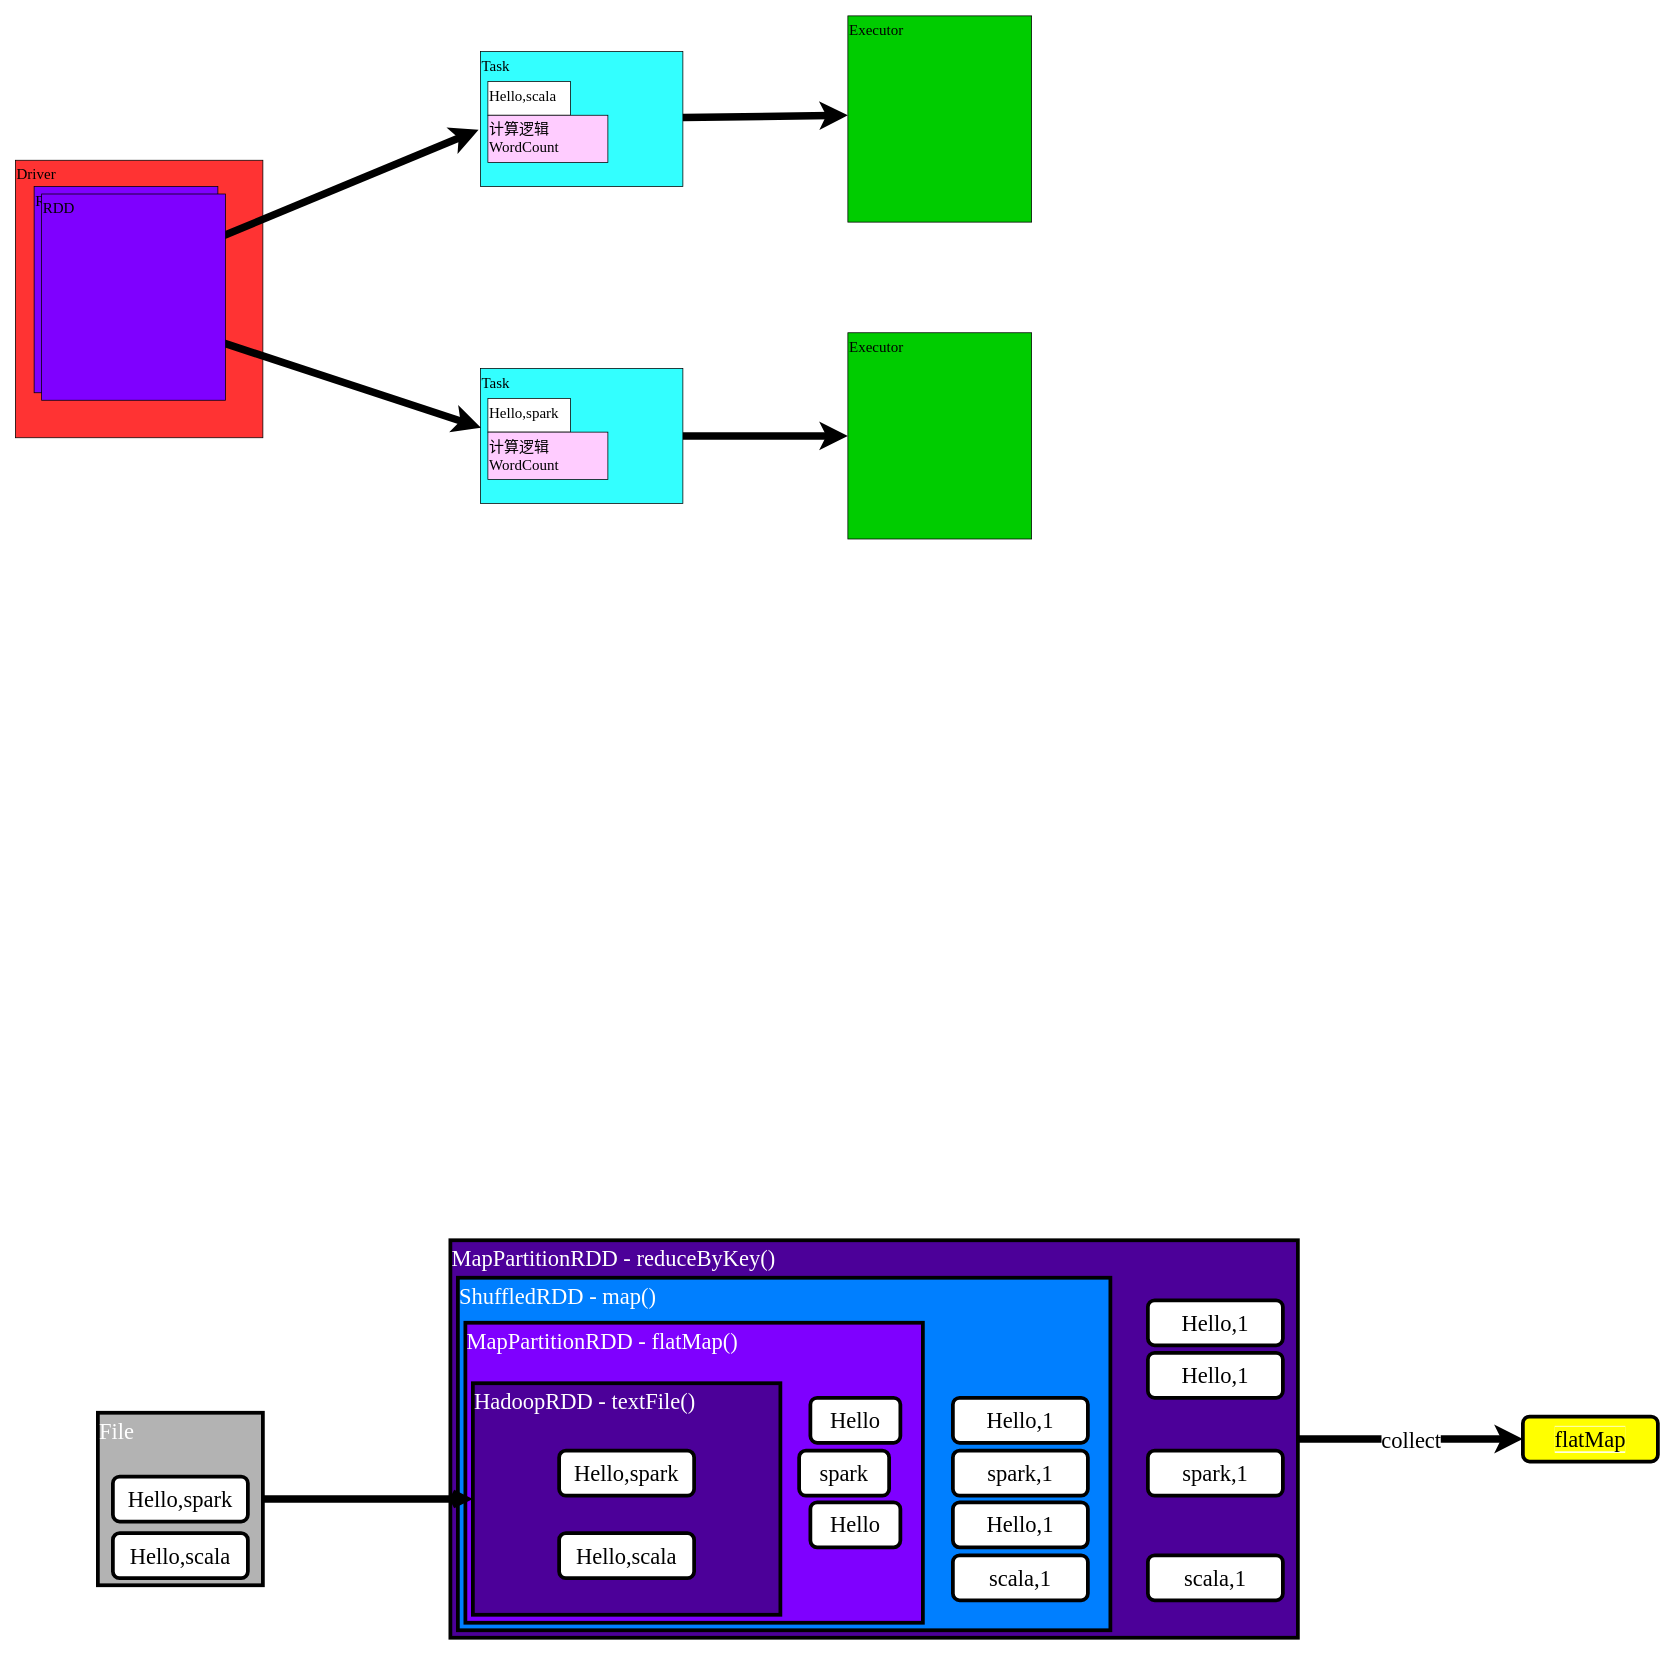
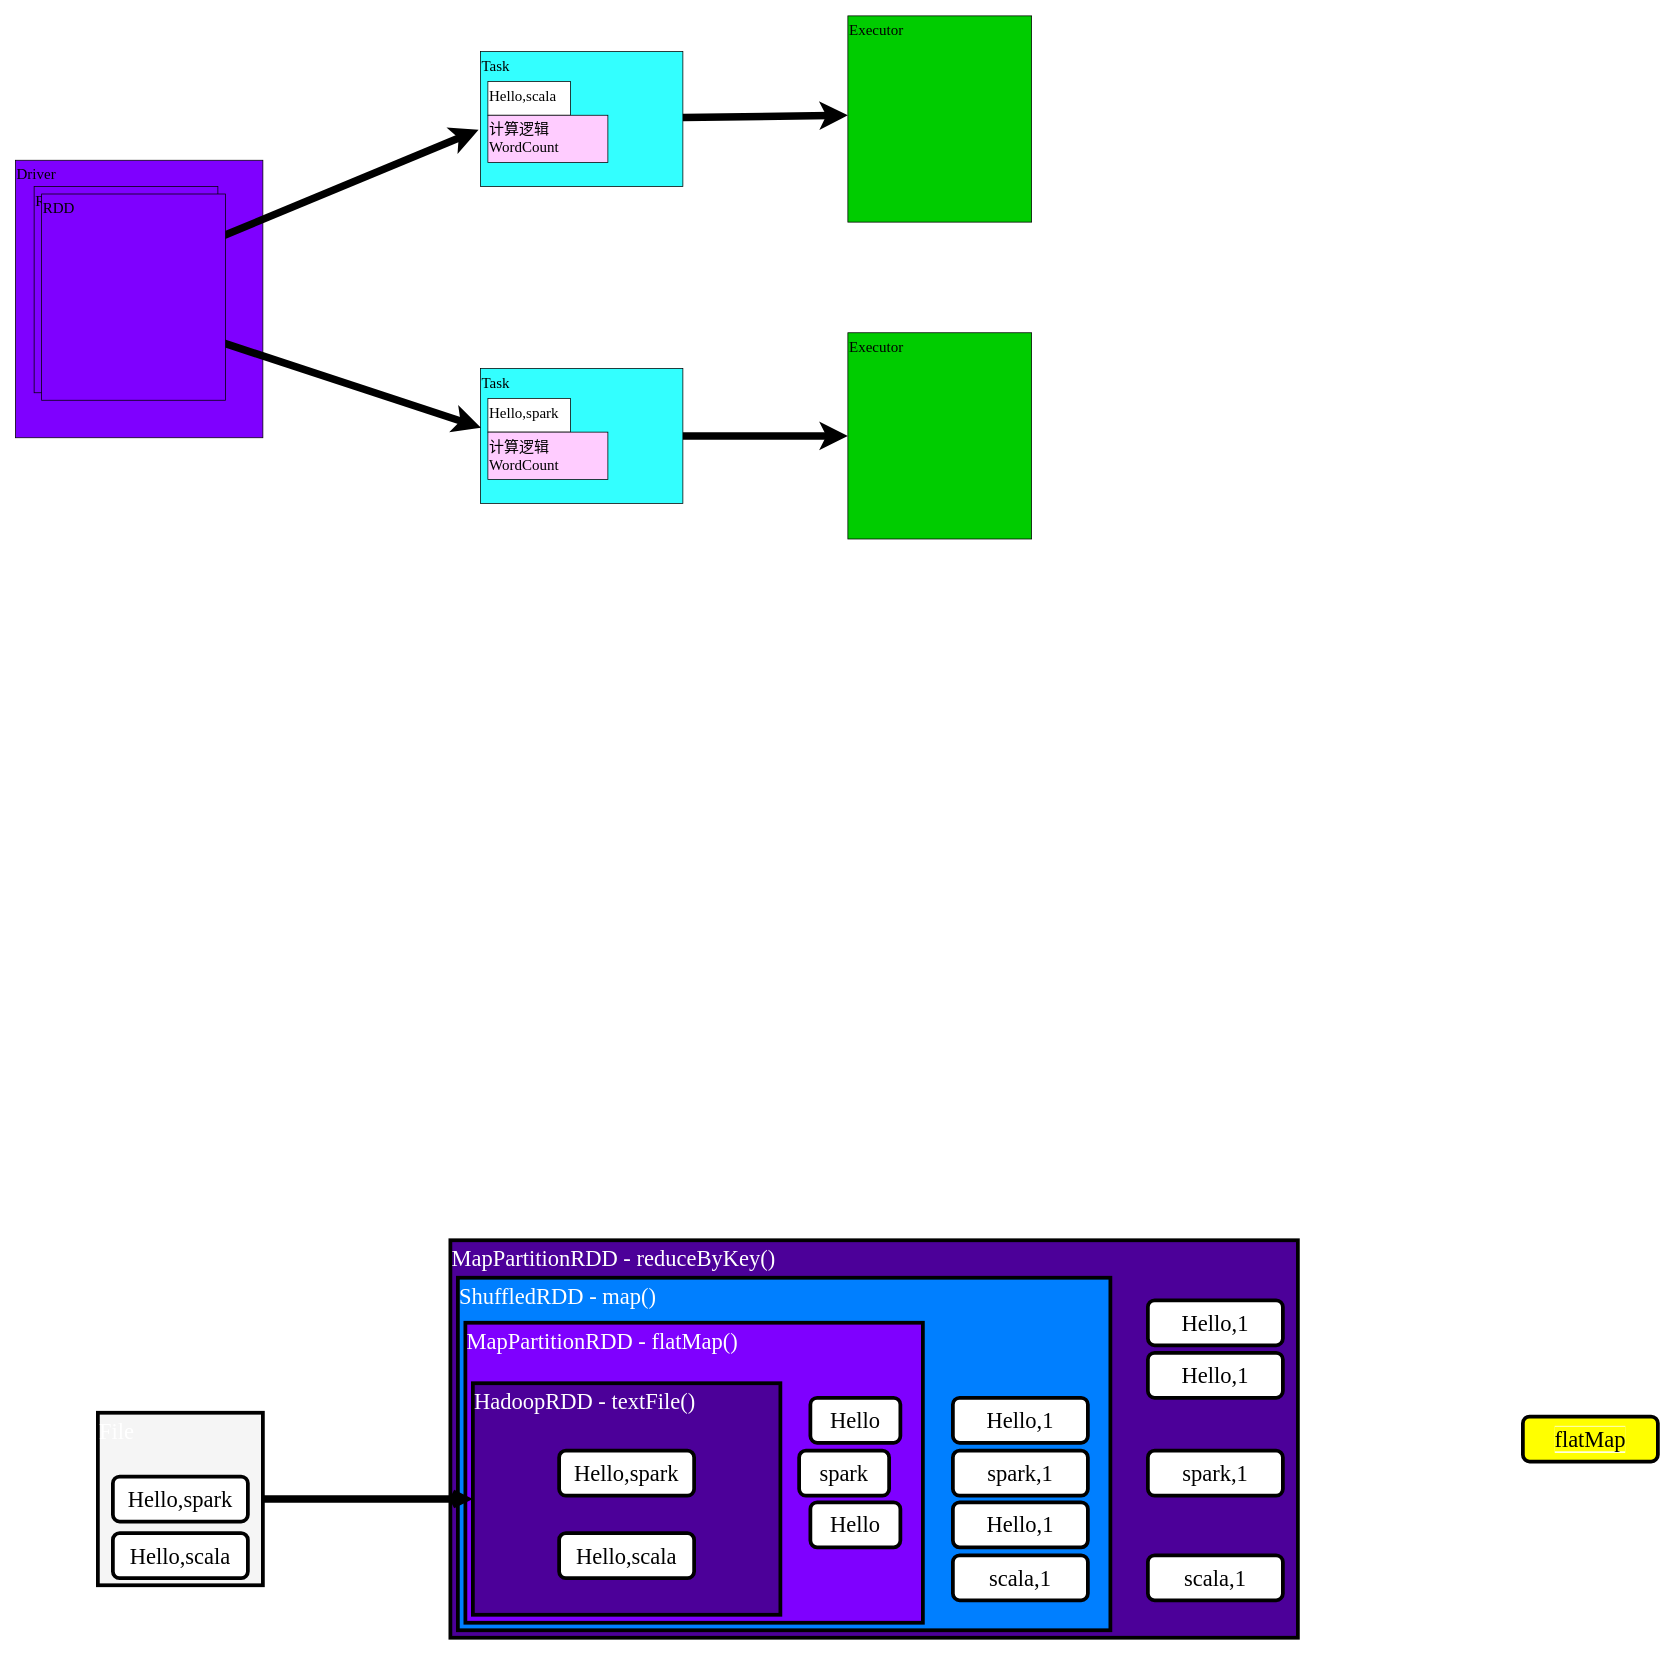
- <mxCell id="5" value="Driver" style="rounded=0;whiteSpace=wrap;html=1;fontSize=20;fontFamily=Comic Sans MS;fillColor=#FF3333;align=left;verticalAlign=top;" parent="1" vertex="1"><mxGeometry x="20" y="213" width="330" height="370" as="geometry" /></mxCell>
+ <mxCell id="5" value="Driver" style="rounded=0;whiteSpace=wrap;html=1;fontSize=20;fontFamily=Comic Sans MS;fillColor=#7f00ff;align=left;verticalAlign=top;" parent="1" vertex="1"><mxGeometry x="20" y="213" width="330" height="370" as="geometry" /></mxCell>
- <mxCell id="26" value="&lt;font style=&quot;font-size: 30px;&quot; color=&quot;#ffffff&quot;&gt;File&lt;/font&gt;" style="rounded=0;whiteSpace=wrap;html=1;fontSize=20;fontFamily=Comic Sans MS;fillColor=#B3B3B3;align=left;verticalAlign=top;strokeColor=#000000;strokeWidth=5;" vertex="1" parent="1"><mxGeometry x="130" y="1883.01" width="220" height="230" as="geometry" /></mxCell>
+ <mxCell id="26" value="&lt;font style=&quot;font-size: 30px;&quot; color=&quot;#ffffff&quot;&gt;File&lt;/font&gt;" style="rounded=0;whiteSpace=wrap;html=1;fontSize=20;fontFamily=Comic Sans MS;fillColor=#f5f5f5;align=left;verticalAlign=top;strokeColor=#000000;strokeWidth=5;" vertex="1" parent="1"><mxGeometry x="130" y="1883.01" width="220" height="230" as="geometry" /></mxCell>
- <mxCell id="44" value="" style="endArrow=classic;html=1;rounded=0;fontFamily=Comic Sans MS;fontSize=30;fontColor=#000000;strokeWidth=10;exitX=1;exitY=0.5;exitDx=0;exitDy=0;" edge="1" parent="1" source="2" target="46"><mxGeometry relative="1" as="geometry"><mxPoint x="1740" y="1948.63" as="sourcePoint" /><mxPoint x="2230" y="1913" as="targetPoint" /></mxGeometry></mxCell>
- <mxCell id="45" value="collect" style="edgeLabel;resizable=0;html=1;align=center;verticalAlign=middle;labelBackgroundColor=#FFFFFF;fontFamily=Comic Sans MS;fontSize=30;fontColor=#000000;strokeColor=#000000;strokeWidth=5;fillColor=#4C0099;" connectable="0" vertex="1" parent="44"><mxGeometry relative="1" as="geometry" /></mxCell>
